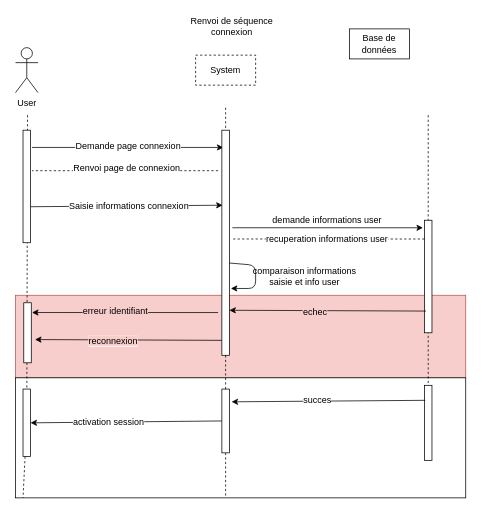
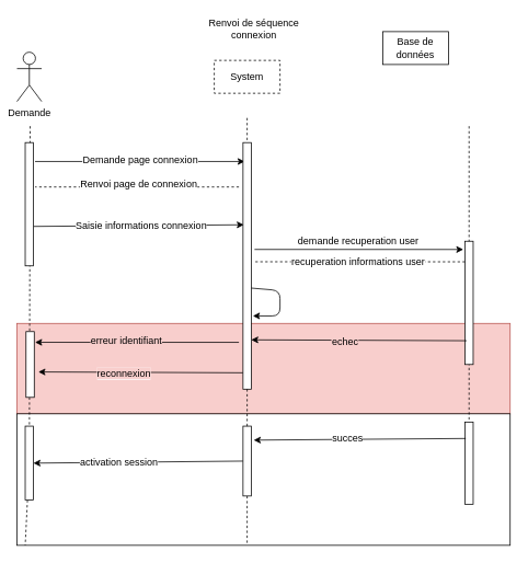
- <mxCell id="8" value="User" style="shape=umlActor;verticalLabelPosition=bottom;labelBackgroundColor=#ffffff;verticalAlign=top;html=1;outlineConnect=0;" vertex="1" parent="1"><mxGeometry x="20" y="63" width="30" height="60" as="geometry" /></mxCell>
+ <mxCell id="8" value="Demande" style="shape=umlActor;verticalLabelPosition=bottom;labelBackgroundColor=#ffffff;verticalAlign=top;html=1;outlineConnect=0;" vertex="1" parent="1"><mxGeometry x="20" y="63" width="30" height="60" as="geometry" /></mxCell>
- <mxCell id="19" value="demande informations user" style="text;html=1;align=center;verticalAlign=middle;resizable=0;points=[];;autosize=1;" vertex="1" parent="1"><mxGeometry x="345" y="283" width="180" height="20" as="geometry" /></mxCell>
+ <mxCell id="19" value="demande recuperation user" style="text;html=1;align=center;verticalAlign=middle;resizable=0;points=[];;autosize=1;" vertex="1" parent="1"><mxGeometry x="345" y="283" width="180" height="20" as="geometry" /></mxCell>
- <mxCell id="42" value="&lt;div&gt;comparaison informations&lt;/div&gt;&lt;div&gt; saisie et info user&lt;/div&gt;" style="text;html=1;align=center;verticalAlign=middle;resizable=0;points=[];;autosize=1;" vertex="1" parent="1"><mxGeometry x="320" y="353" width="170" height="30" as="geometry" /></mxCell>
